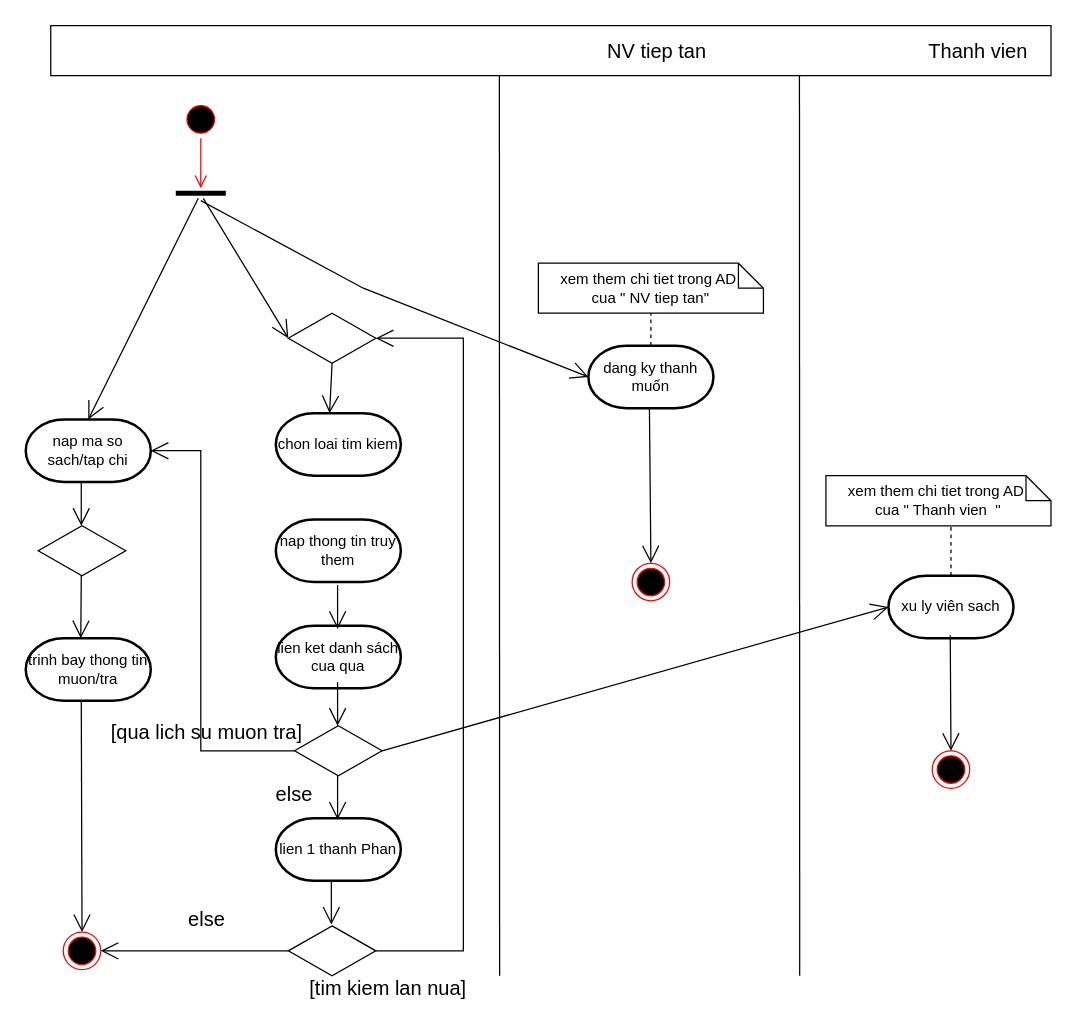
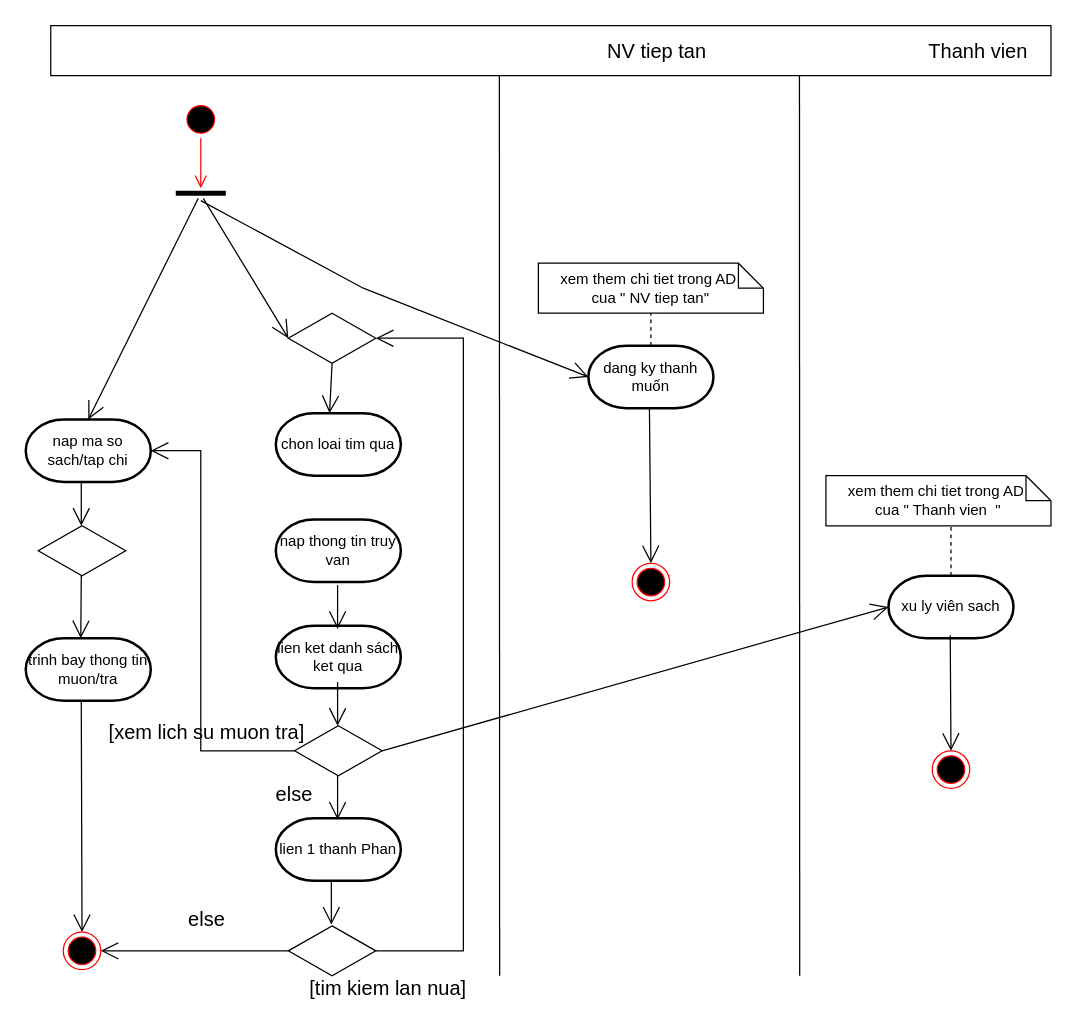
- <mxCell id="6" value="chon loai tim kiem" style="strokeWidth=2;html=1;shape=mxgraph.flowchart.terminator;whiteSpace=wrap;" vertex="1" parent="1"><mxGeometry x="220" y="330" width="100" height="50" as="geometry" /></mxCell>
+ <mxCell id="6" value="chon loai tim qua" style="strokeWidth=2;html=1;shape=mxgraph.flowchart.terminator;whiteSpace=wrap;" vertex="1" parent="1"><mxGeometry x="220" y="330" width="100" height="50" as="geometry" /></mxCell>
- <mxCell id="7" value="nap thong tin truy them" style="strokeWidth=2;html=1;shape=mxgraph.flowchart.terminator;whiteSpace=wrap;" vertex="1" parent="1"><mxGeometry x="220" y="415" width="100" height="50" as="geometry" /></mxCell>
+ <mxCell id="7" value="nap thong tin truy van" style="strokeWidth=2;html=1;shape=mxgraph.flowchart.terminator;whiteSpace=wrap;" vertex="1" parent="1"><mxGeometry x="220" y="415" width="100" height="50" as="geometry" /></mxCell>
- <mxCell id="8" value="lien ket danh sách cua qua" style="strokeWidth=2;html=1;shape=mxgraph.flowchart.terminator;whiteSpace=wrap;" vertex="1" parent="1"><mxGeometry x="220" y="500" width="100" height="50" as="geometry" /></mxCell>
+ <mxCell id="8" value="lien ket danh sách ket qua" style="strokeWidth=2;html=1;shape=mxgraph.flowchart.terminator;whiteSpace=wrap;" vertex="1" parent="1"><mxGeometry x="220" y="500" width="100" height="50" as="geometry" /></mxCell>
- <mxCell id="48" value="[qua lich su muon tra]" style="text;html=1;align=center;verticalAlign=middle;whiteSpace=wrap;rounded=0;fontSize=16;" vertex="1" parent="1"><mxGeometry x="60" y="570" width="210" height="30" as="geometry" /></mxCell>
+ <mxCell id="48" value="[xem lich su muon tra]" style="text;html=1;align=center;verticalAlign=middle;whiteSpace=wrap;rounded=0;fontSize=16;" vertex="1" parent="1"><mxGeometry x="60" y="570" width="210" height="30" as="geometry" /></mxCell>
